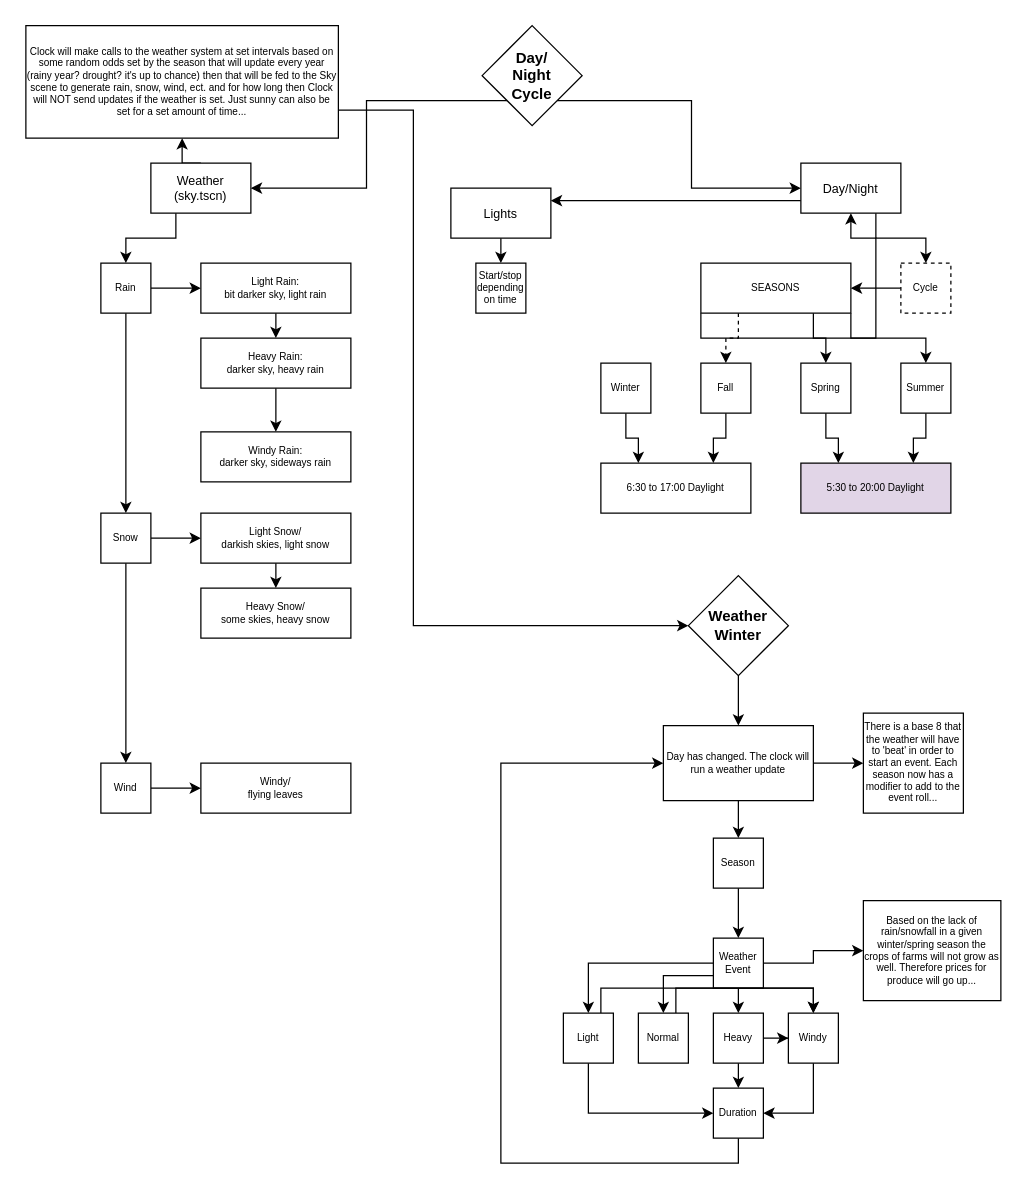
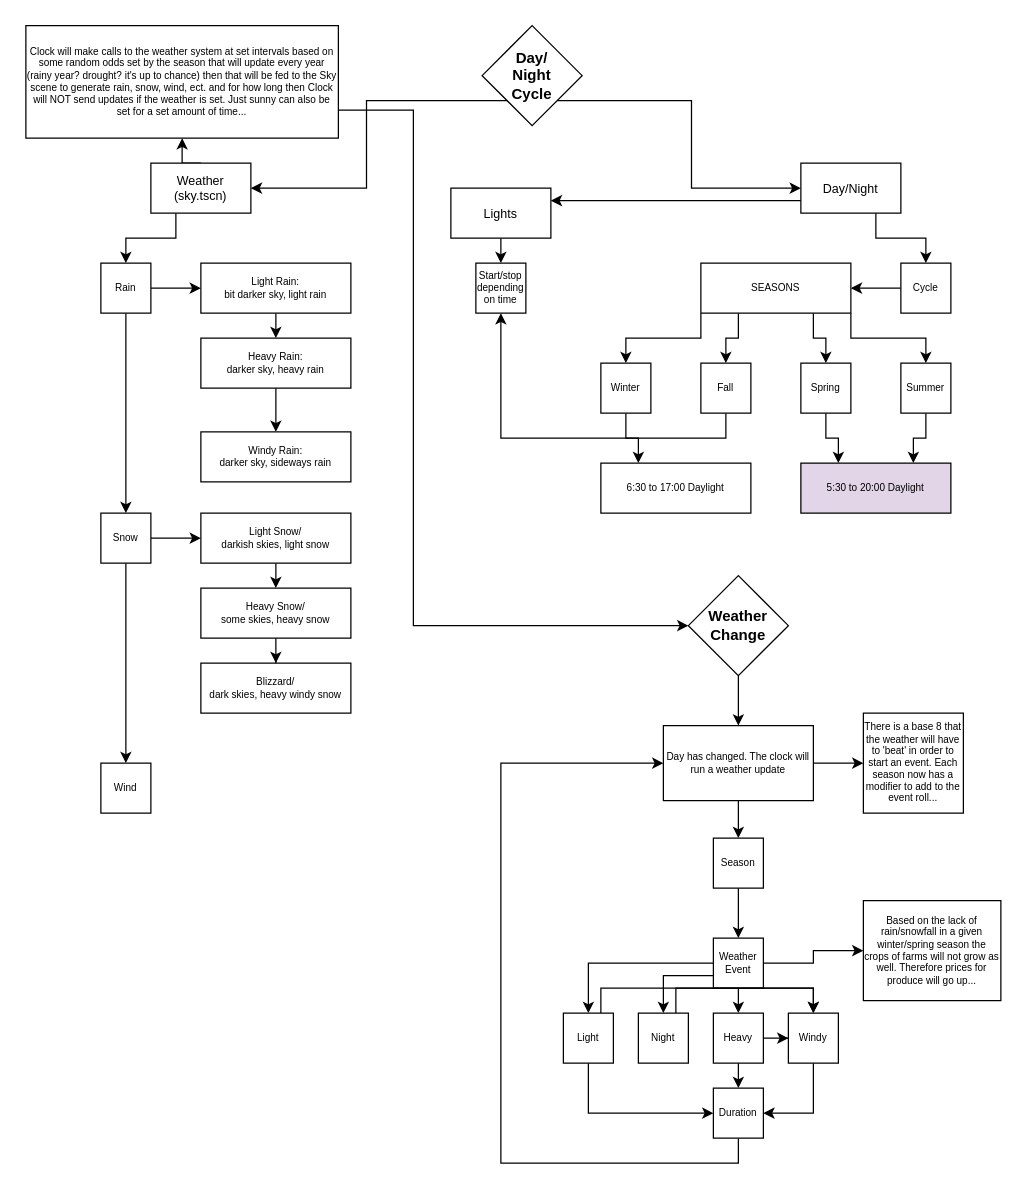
- <mxCell id="29" style="edgeStyle=orthogonalEdgeStyle;rounded=0;orthogonalLoop=1;jettySize=auto;html=1;exitX=0;exitY=1;exitDx=0;exitDy=0;" parent="1" source="33" target="10" edge="1"><mxGeometry relative="1" as="geometry" /></mxCell>
+ <mxCell id="29" style="edgeStyle=orthogonalEdgeStyle;rounded=0;orthogonalLoop=1;jettySize=auto;html=1;exitX=0;exitY=1;exitDx=0;exitDy=0;entryX=0.5;entryY=0;entryDx=0;entryDy=0;" parent="1" source="33" target="35" edge="1"><mxGeometry relative="1" as="geometry" /></mxCell>
- <mxCell id="28" value="Cycle" style="rounded=0;whiteSpace=wrap;html=1;fontSize=8;dashed=1;" parent="1" vertex="1"><mxGeometry x="720" y="210" width="40" height="40" as="geometry" /></mxCell>
+ <mxCell id="28" value="Cycle" style="rounded=0;whiteSpace=wrap;html=1;fontSize=8;" parent="1" vertex="1"><mxGeometry x="720" y="210" width="40" height="40" as="geometry" /></mxCell>
- <mxCell id="30" style="edgeStyle=orthogonalEdgeStyle;rounded=0;orthogonalLoop=1;jettySize=auto;html=1;exitX=0.25;exitY=1;exitDx=0;exitDy=0;entryX=0.5;entryY=0;entryDx=0;entryDy=0;dashed=1;" parent="1" source="33" target="40" edge="1"><mxGeometry relative="1" as="geometry" /></mxCell>
+ <mxCell id="30" style="edgeStyle=orthogonalEdgeStyle;rounded=0;orthogonalLoop=1;jettySize=auto;html=1;exitX=0.25;exitY=1;exitDx=0;exitDy=0;entryX=0.5;entryY=0;entryDx=0;entryDy=0;" parent="1" source="33" target="40" edge="1"><mxGeometry relative="1" as="geometry" /></mxCell>
- <mxCell id="39" style="edgeStyle=orthogonalEdgeStyle;rounded=0;orthogonalLoop=1;jettySize=auto;html=1;exitX=0.5;exitY=1;exitDx=0;exitDy=0;entryX=0.75;entryY=0;entryDx=0;entryDy=0;" parent="1" source="40" target="41" edge="1"><mxGeometry relative="1" as="geometry" /></mxCell>
+ <mxCell id="39" style="edgeStyle=orthogonalEdgeStyle;rounded=0;orthogonalLoop=1;jettySize=auto;html=1;exitX=0.5;exitY=1;exitDx=0;exitDy=0;" parent="1" source="40" target="49" edge="1"><mxGeometry relative="1" as="geometry" /></mxCell>
- <mxCell id="51" value="Weather&lt;br&gt;Winter" style="rhombus;whiteSpace=wrap;html=1;fontStyle=1" parent="1" vertex="1"><mxGeometry x="550" y="460" width="80" height="80" as="geometry" /></mxCell>
+ <mxCell id="51" value="Weather&lt;br&gt;Change" style="rhombus;whiteSpace=wrap;html=1;fontStyle=1" parent="1" vertex="1"><mxGeometry x="550" y="460" width="80" height="80" as="geometry" /></mxCell>
+ <mxCell id="24" style="edgeStyle=orthogonalEdgeStyle;rounded=0;orthogonalLoop=1;jettySize=auto;html=1;entryX=0.5;entryY=0;entryDx=0;entryDy=0;" parent="1" source="25" target="26" edge="1"><mxGeometry relative="1" as="geometry" /></mxCell>
+ <mxCell id="26" value="Blizzard/&lt;div&gt;dark skies, heavy windy snow&lt;/div&gt;" style="rounded=0;whiteSpace=wrap;html=1;fontSize=8;" parent="1" vertex="1"><mxGeometry x="160" y="530" width="120" height="40" as="geometry" /></mxCell>
- <mxCell id="44" style="edgeStyle=orthogonalEdgeStyle;rounded=0;orthogonalLoop=1;jettySize=auto;html=1;exitX=1;exitY=0.5;exitDx=0;exitDy=0;entryX=0;entryY=0.5;entryDx=0;entryDy=0;" parent="1" source="45" target="46" edge="1"><mxGeometry relative="1" as="geometry" /></mxCell>
- <mxCell id="46" value="Windy/&lt;br&gt;flying leaves" style="rounded=0;whiteSpace=wrap;html=1;fontSize=8;" parent="1" vertex="1"><mxGeometry x="160" y="610" width="120" height="40" as="geometry" /></mxCell>
- <mxCell id="76" value="Normal" style="rounded=0;whiteSpace=wrap;html=1;fontSize=8;" vertex="1" parent="1"><mxGeometry x="510" y="810" width="40" height="40" as="geometry" /></mxCell>
+ <mxCell id="76" value="Night" style="rounded=0;whiteSpace=wrap;html=1;fontSize=8;" vertex="1" parent="1"><mxGeometry x="510" y="810" width="40" height="40" as="geometry" /></mxCell>
